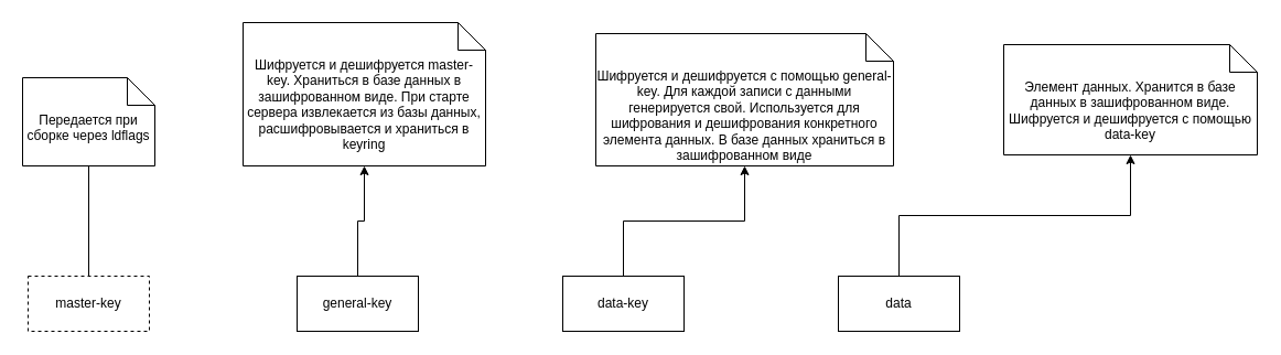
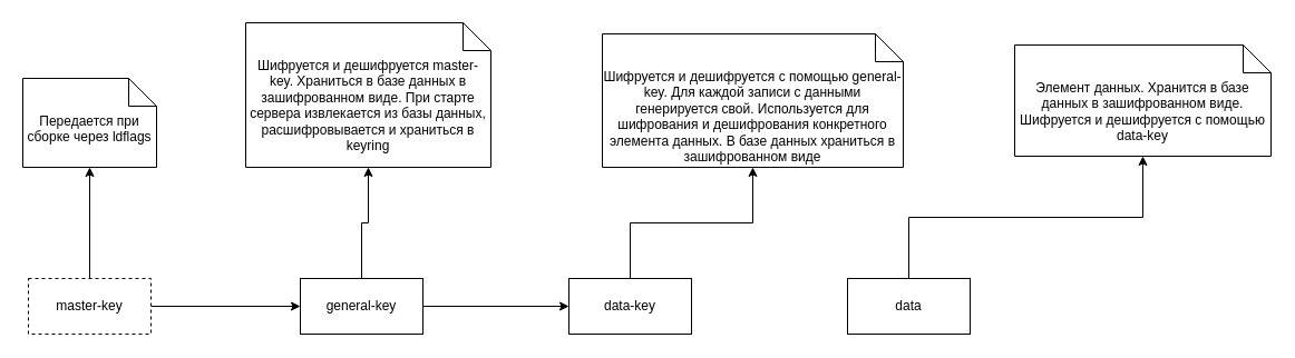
- <mxCell id="2" style="edgeStyle=orthogonalEdgeStyle;rounded=0;orthogonalLoop=1;jettySize=auto;html=1;endArrow=none;" edge="1" parent="1" source="4" target="5"><mxGeometry relative="1" as="geometry" /></mxCell>
+ <mxCell id="2" style="edgeStyle=orthogonalEdgeStyle;rounded=0;orthogonalLoop=1;jettySize=auto;html=1;" edge="1" parent="1" source="4" target="5"><mxGeometry relative="1" as="geometry" /></mxCell>
+ <mxCell id="3" style="edgeStyle=orthogonalEdgeStyle;rounded=0;orthogonalLoop=1;jettySize=auto;html=1;entryX=0;entryY=0.5;entryDx=0;entryDy=0;" edge="1" parent="1" source="4" target="8"><mxGeometry relative="1" as="geometry" /></mxCell>
+ <mxCell id="7" style="edgeStyle=orthogonalEdgeStyle;rounded=0;orthogonalLoop=1;jettySize=auto;html=1;" edge="1" parent="1" source="8" target="11"><mxGeometry relative="1" as="geometry" /></mxCell>
